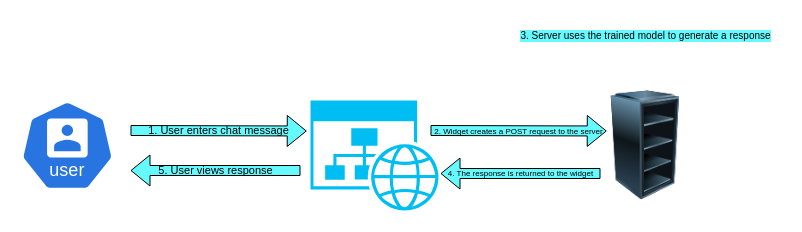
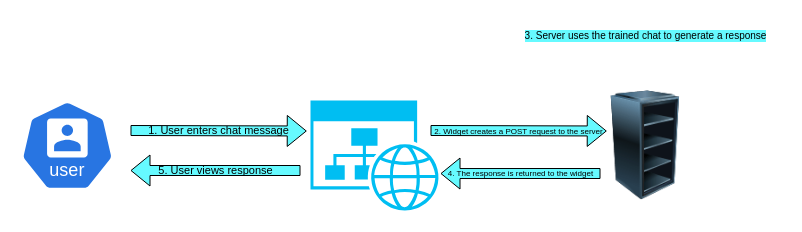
- <mxCell id="9" value="3. Server uses the trained model to generate a response" style="text;html=1;align=center;verticalAlign=middle;resizable=0;points=[];autosize=1;strokeColor=none;fillColor=none;fontSize=10;labelBackgroundColor=#66FAFF;" vertex="1" parent="1"><mxGeometry x="510" y="20" width="270" height="30" as="geometry" /></mxCell>
+ <mxCell id="9" value="3. Server uses the trained chat to generate a response" style="text;html=1;align=center;verticalAlign=middle;resizable=0;points=[];autosize=1;strokeColor=none;fillColor=none;fontSize=10;labelBackgroundColor=#66FAFF;" vertex="1" parent="1"><mxGeometry x="510" y="20" width="270" height="30" as="geometry" /></mxCell>
